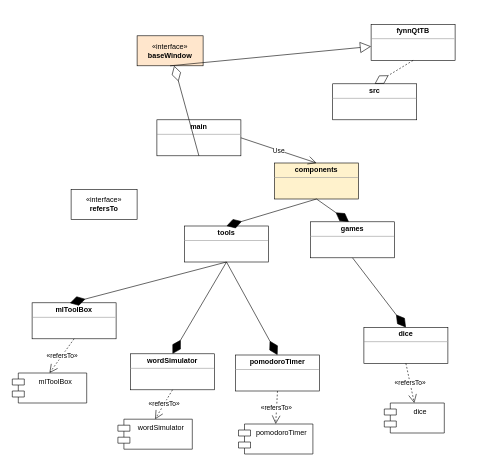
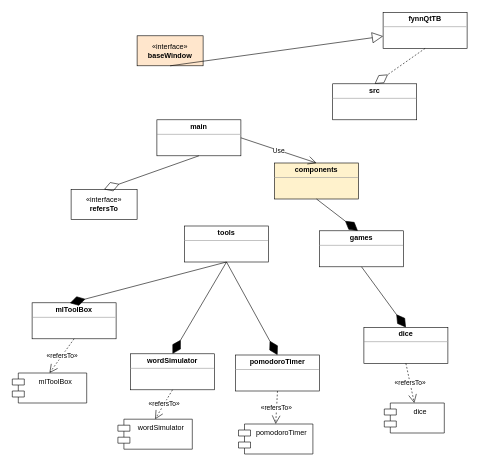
- <mxCell id="2" value="&lt;p style=&quot;margin:0px;margin-top:4px;text-align:center;&quot;&gt;&lt;b&gt;fynnQtTB&lt;/b&gt;&lt;/p&gt;&lt;hr size=&quot;1&quot;&gt;&lt;div style=&quot;height:2px;&quot;&gt;&lt;/div&gt;" style="verticalAlign=top;align=left;overflow=fill;fontSize=12;fontFamily=Helvetica;html=1;whiteSpace=wrap;" parent="1" vertex="1"><mxGeometry x="618" y="40" width="140" height="60" as="geometry" /></mxCell>
+ <mxCell id="2" value="&lt;p style=&quot;margin:0px;margin-top:4px;text-align:center;&quot;&gt;&lt;b&gt;fynnQtTB&lt;/b&gt;&lt;/p&gt;&lt;hr size=&quot;1&quot;&gt;&lt;div style=&quot;height:2px;&quot;&gt;&lt;/div&gt;" style="verticalAlign=top;align=left;overflow=fill;fontSize=12;fontFamily=Helvetica;html=1;whiteSpace=wrap;" parent="1" vertex="1"><mxGeometry x="638" y="20" width="140" height="60" as="geometry" /></mxCell>
- <mxCell id="31" value="" style="endArrow=diamondThin;endFill=0;endSize=24;html=1;rounded=0;exitX=0.5;exitY=1;exitDx=0;exitDy=0;" parent="1" source="22" target="20" edge="1"><mxGeometry width="160" relative="1" as="geometry"><mxPoint x="251" y="213" as="sourcePoint" /><mxPoint x="150" y="285" as="targetPoint" /></mxGeometry></mxCell>
+ <mxCell id="31" value="" style="endArrow=diamondThin;endFill=0;endSize=24;html=1;rounded=0;exitX=0.5;exitY=1;exitDx=0;exitDy=0;entryX=0.5;entryY=0;entryDx=0;entryDy=0;" parent="1" source="22" target="30" edge="1"><mxGeometry width="160" relative="1" as="geometry"><mxPoint x="251" y="213" as="sourcePoint" /><mxPoint x="150" y="285" as="targetPoint" /></mxGeometry></mxCell>
- <mxCell id="10" value="" style="endArrow=diamondThin;endFill=1;endSize=24;html=1;rounded=0;exitX=0.5;exitY=1;exitDx=0;exitDy=0;entryX=0.5;entryY=0;entryDx=0;entryDy=0;" parent="1" source="6" target="3" edge="1"><mxGeometry width="160" relative="1" as="geometry"><mxPoint x="364" y="271" as="sourcePoint" /><mxPoint x="378" y="363" as="targetPoint" /></mxGeometry></mxCell>
- <mxCell id="4" value="&lt;p style=&quot;margin:0px;margin-top:4px;text-align:center;&quot;&gt;&lt;b&gt;games&lt;/b&gt;&lt;/p&gt;&lt;hr size=&quot;1&quot;&gt;&lt;div style=&quot;height:2px;&quot;&gt;&lt;/div&gt;" style="verticalAlign=top;align=left;overflow=fill;fontSize=12;fontFamily=Helvetica;html=1;whiteSpace=wrap;" parent="1" vertex="1"><mxGeometry x="517" y="369" width="140" height="60" as="geometry" /></mxCell>
+ <mxCell id="4" value="&lt;p style=&quot;margin:0px;margin-top:4px;text-align:center;&quot;&gt;&lt;b&gt;games&lt;/b&gt;&lt;/p&gt;&lt;hr size=&quot;1&quot;&gt;&lt;div style=&quot;height:2px;&quot;&gt;&lt;/div&gt;" style="verticalAlign=top;align=left;overflow=fill;fontSize=12;fontFamily=Helvetica;html=1;whiteSpace=wrap;" parent="1" vertex="1"><mxGeometry x="532" y="384" width="140" height="60" as="geometry" /></mxCell>
